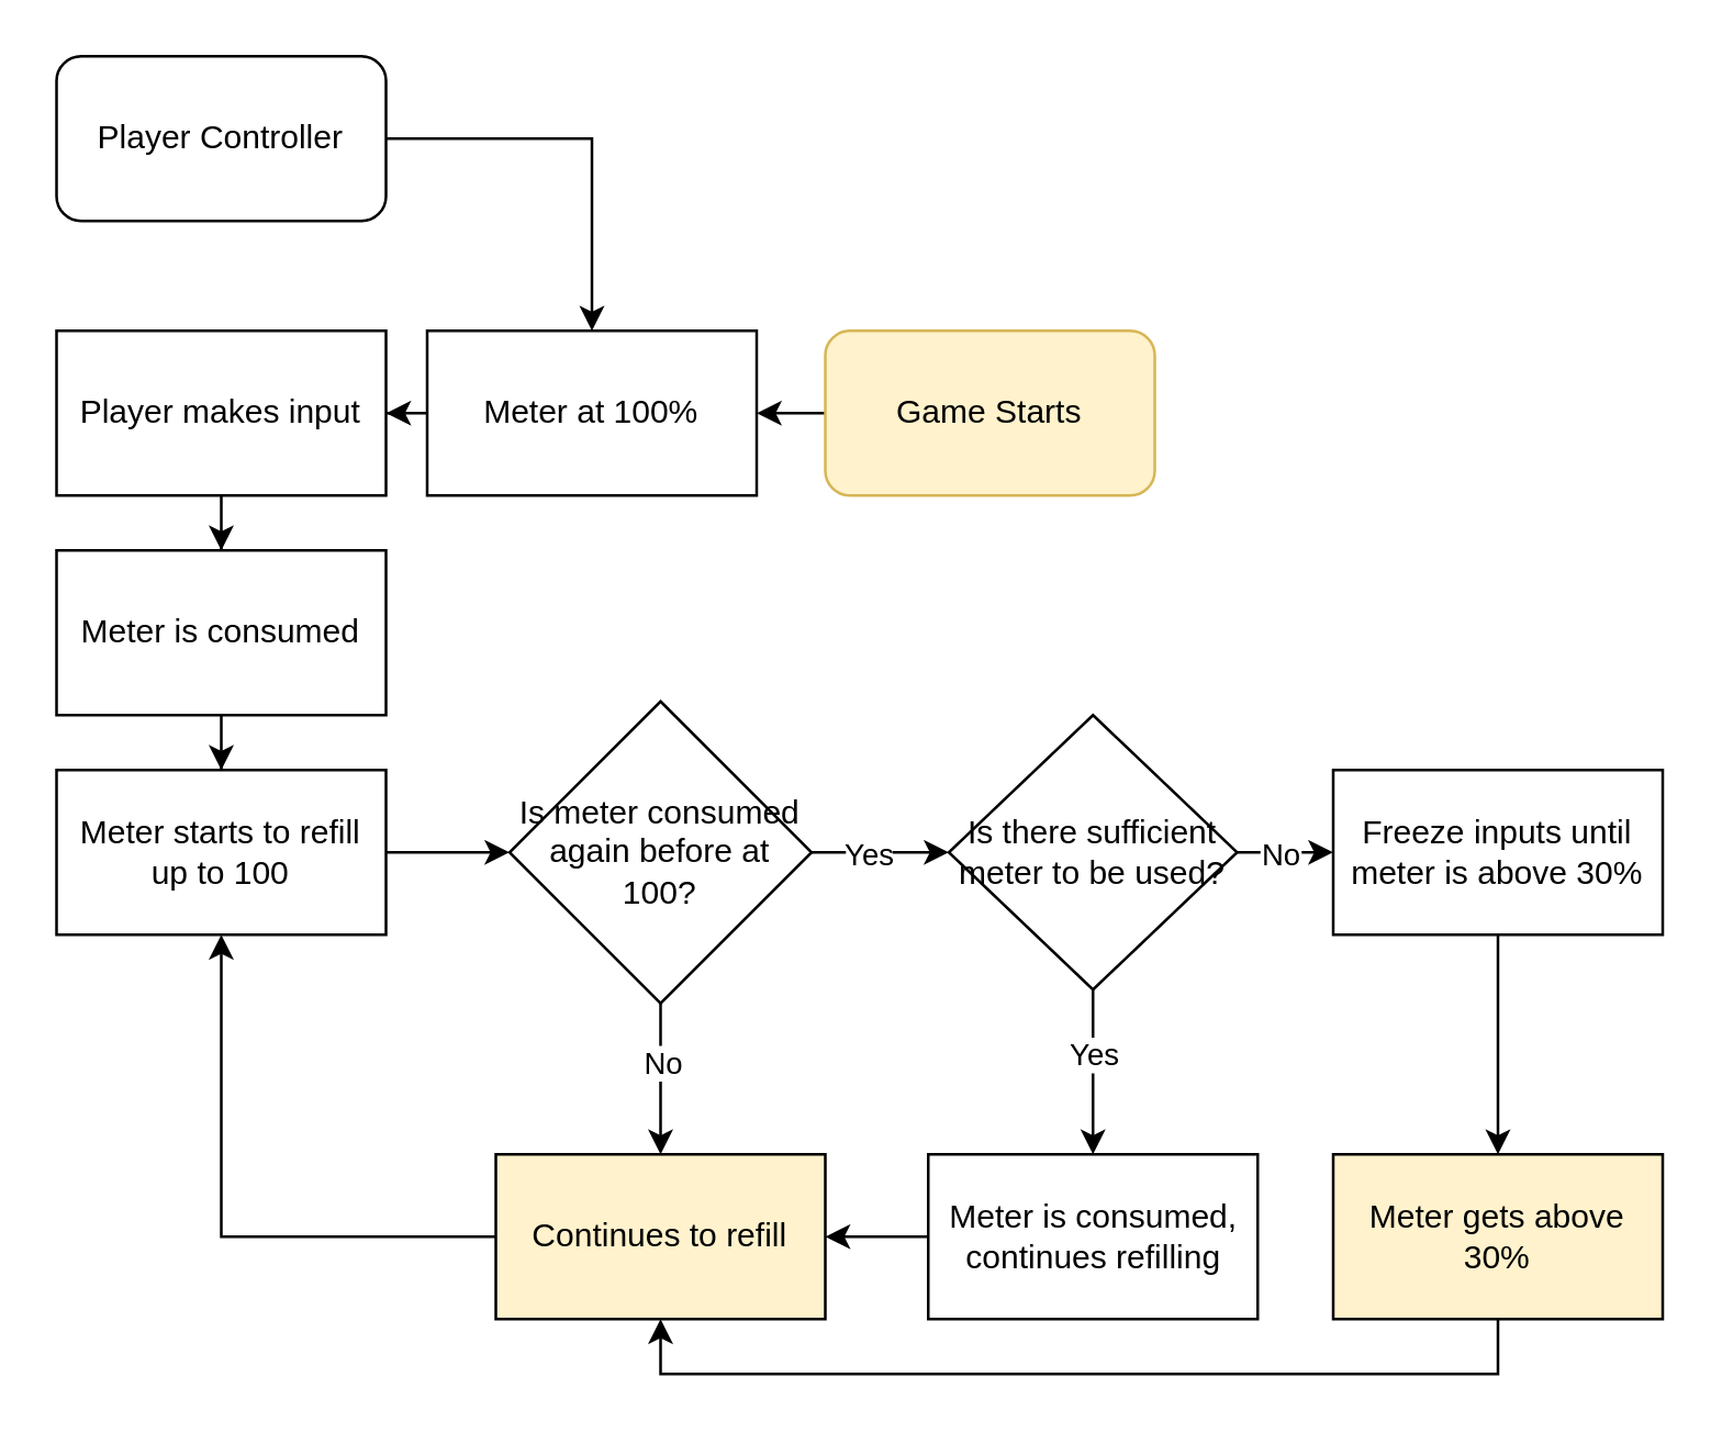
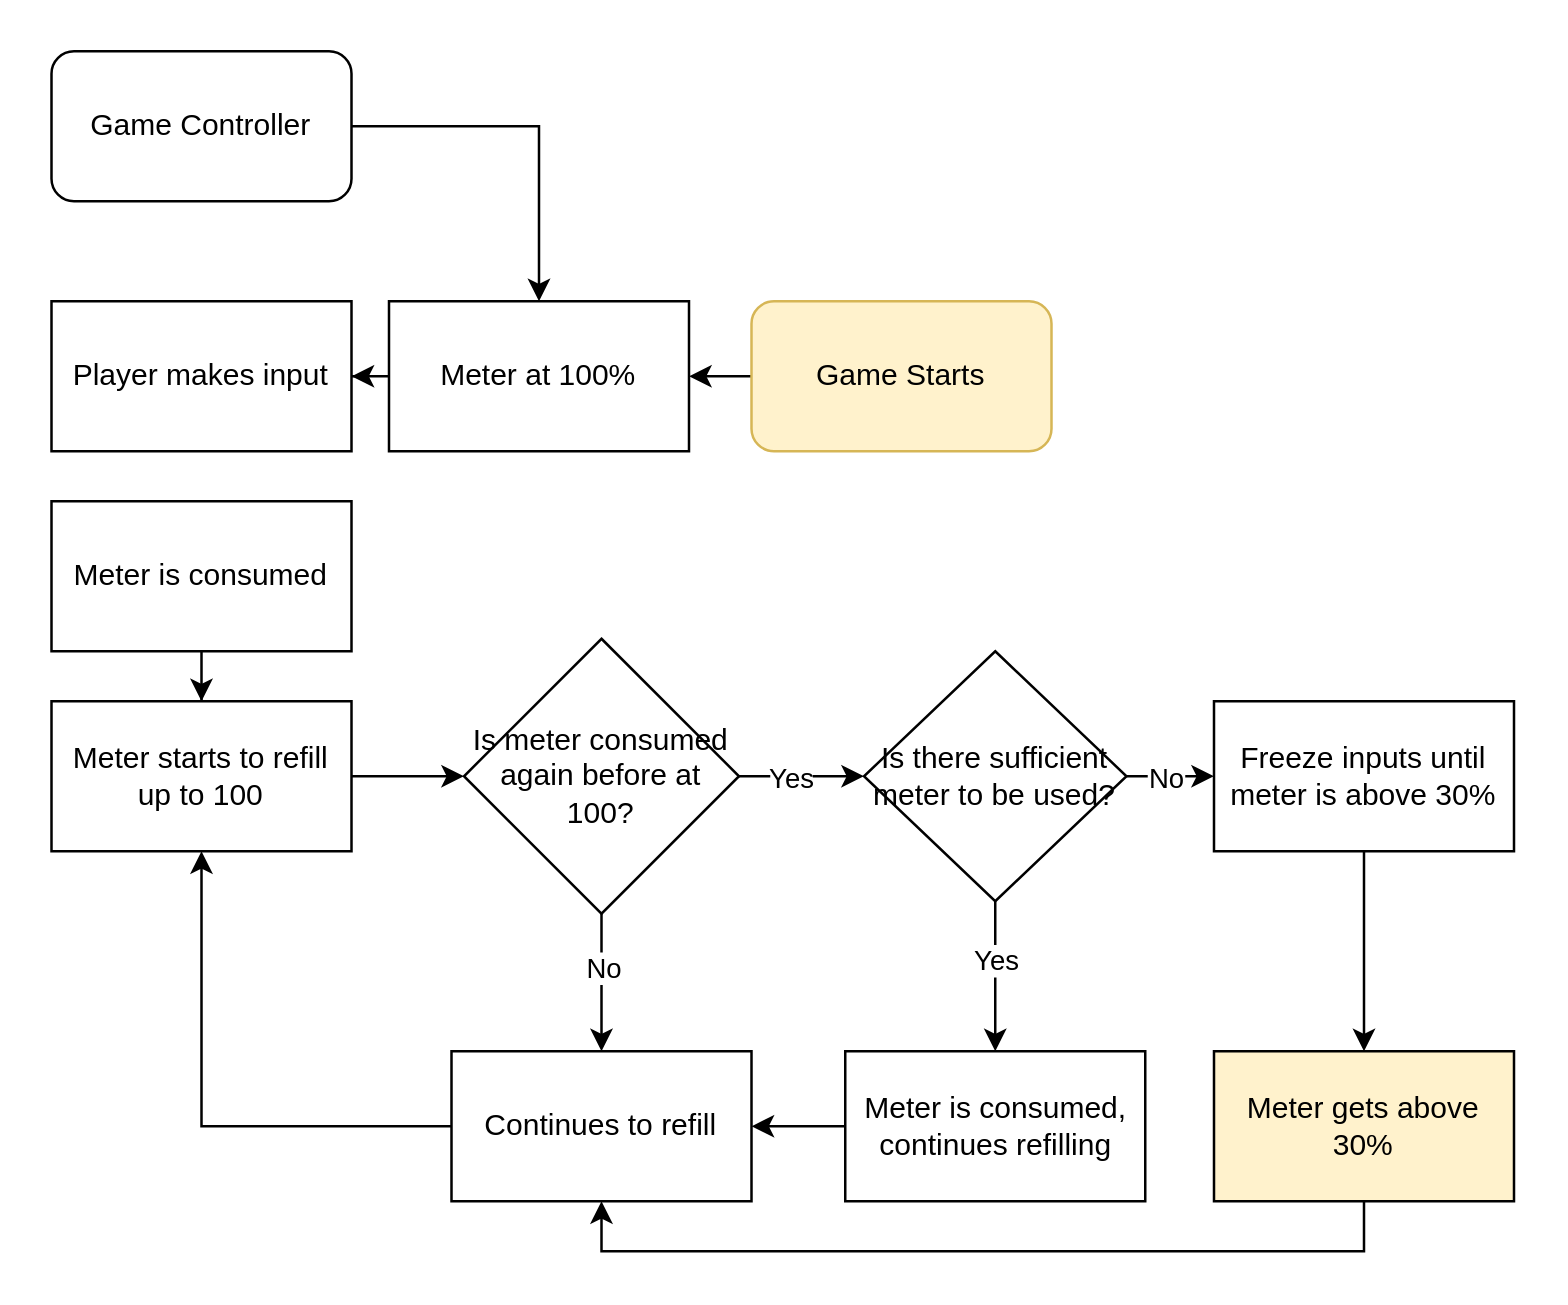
- <mxCell id="9" value="Player Controller" style="rounded=1;whiteSpace=wrap;html=1;" vertex="1" parent="1"><mxGeometry x="20" y="20" width="120" height="60" as="geometry" /></mxCell>
+ <mxCell id="9" value="Game Controller" style="rounded=1;whiteSpace=wrap;html=1;" vertex="1" parent="1"><mxGeometry x="20" y="20" width="120" height="60" as="geometry" /></mxCell>
- <mxCell id="6" value="" style="edgeStyle=orthogonalEdgeStyle;rounded=0;orthogonalLoop=1;jettySize=auto;html=1;" edge="1" parent="1" source="7" target="11"><mxGeometry relative="1" as="geometry" /></mxCell>
- <mxCell id="20" value="Continues to refill" style="rounded=0;whiteSpace=wrap;html=1;fillColor=#fff2cc;" vertex="1" parent="1"><mxGeometry x="180" y="420" width="120" height="60" as="geometry" /></mxCell>
+ <mxCell id="20" value="Continues to refill" style="rounded=0;whiteSpace=wrap;html=1;" vertex="1" parent="1"><mxGeometry x="180" y="420" width="120" height="60" as="geometry" /></mxCell>
